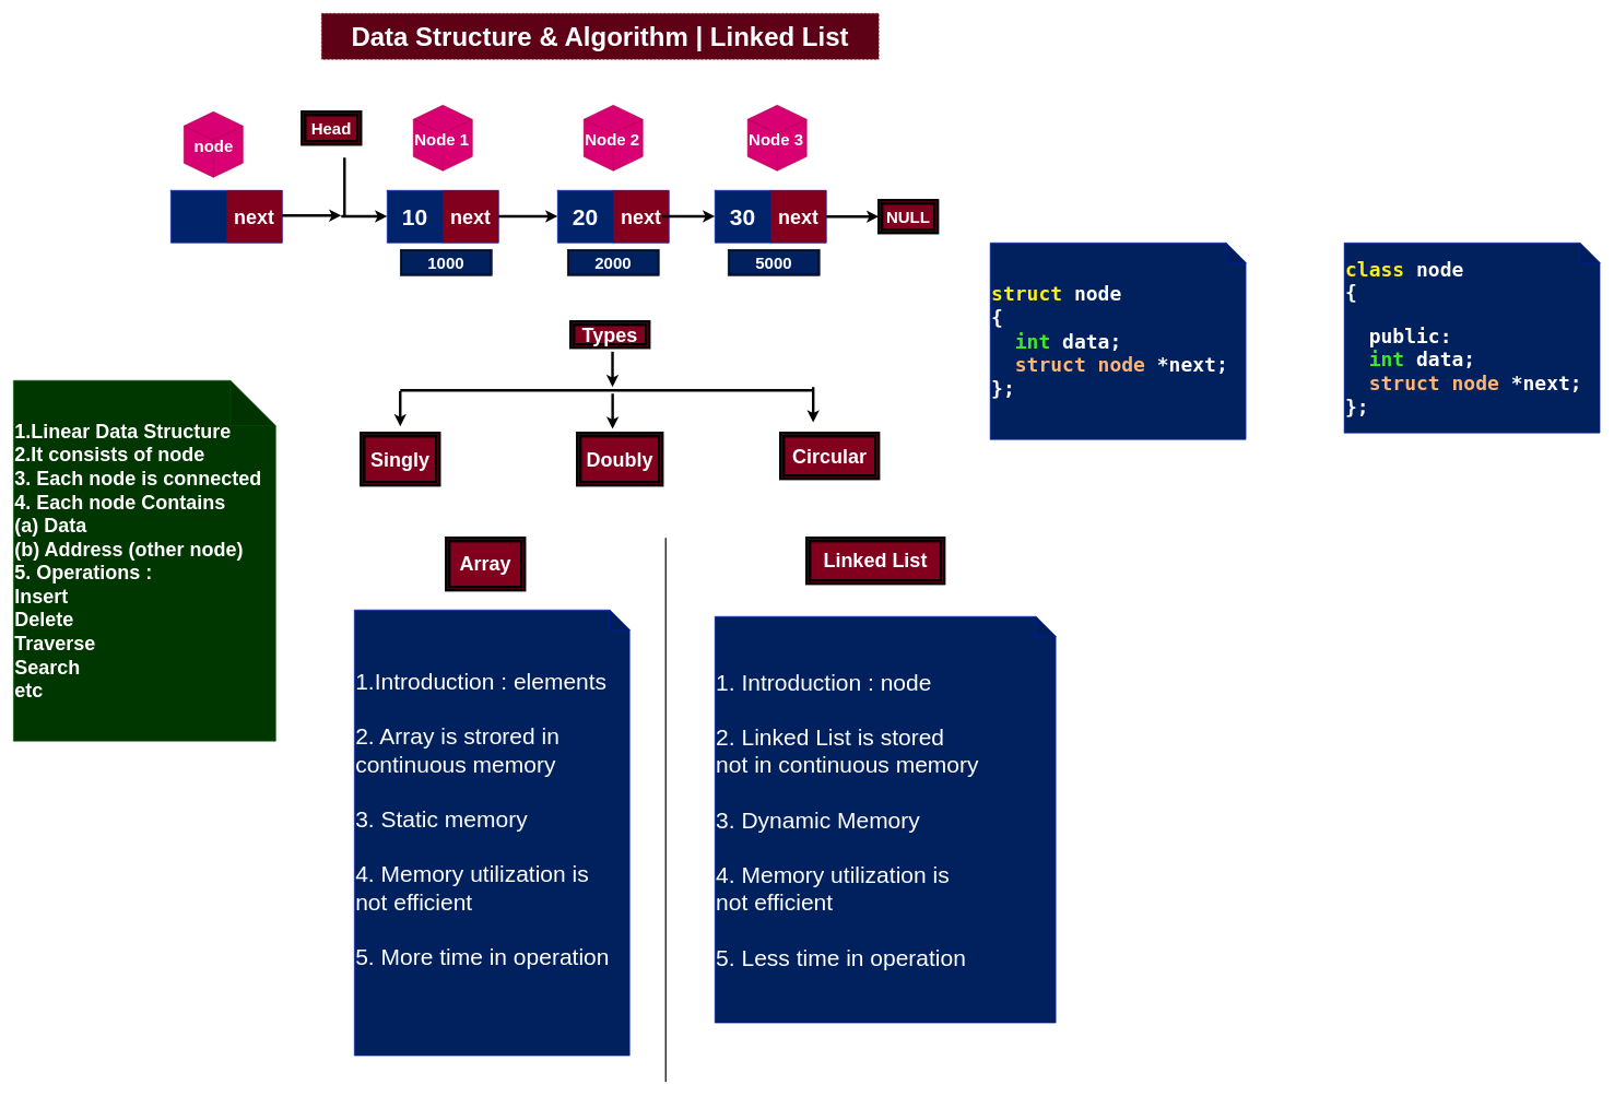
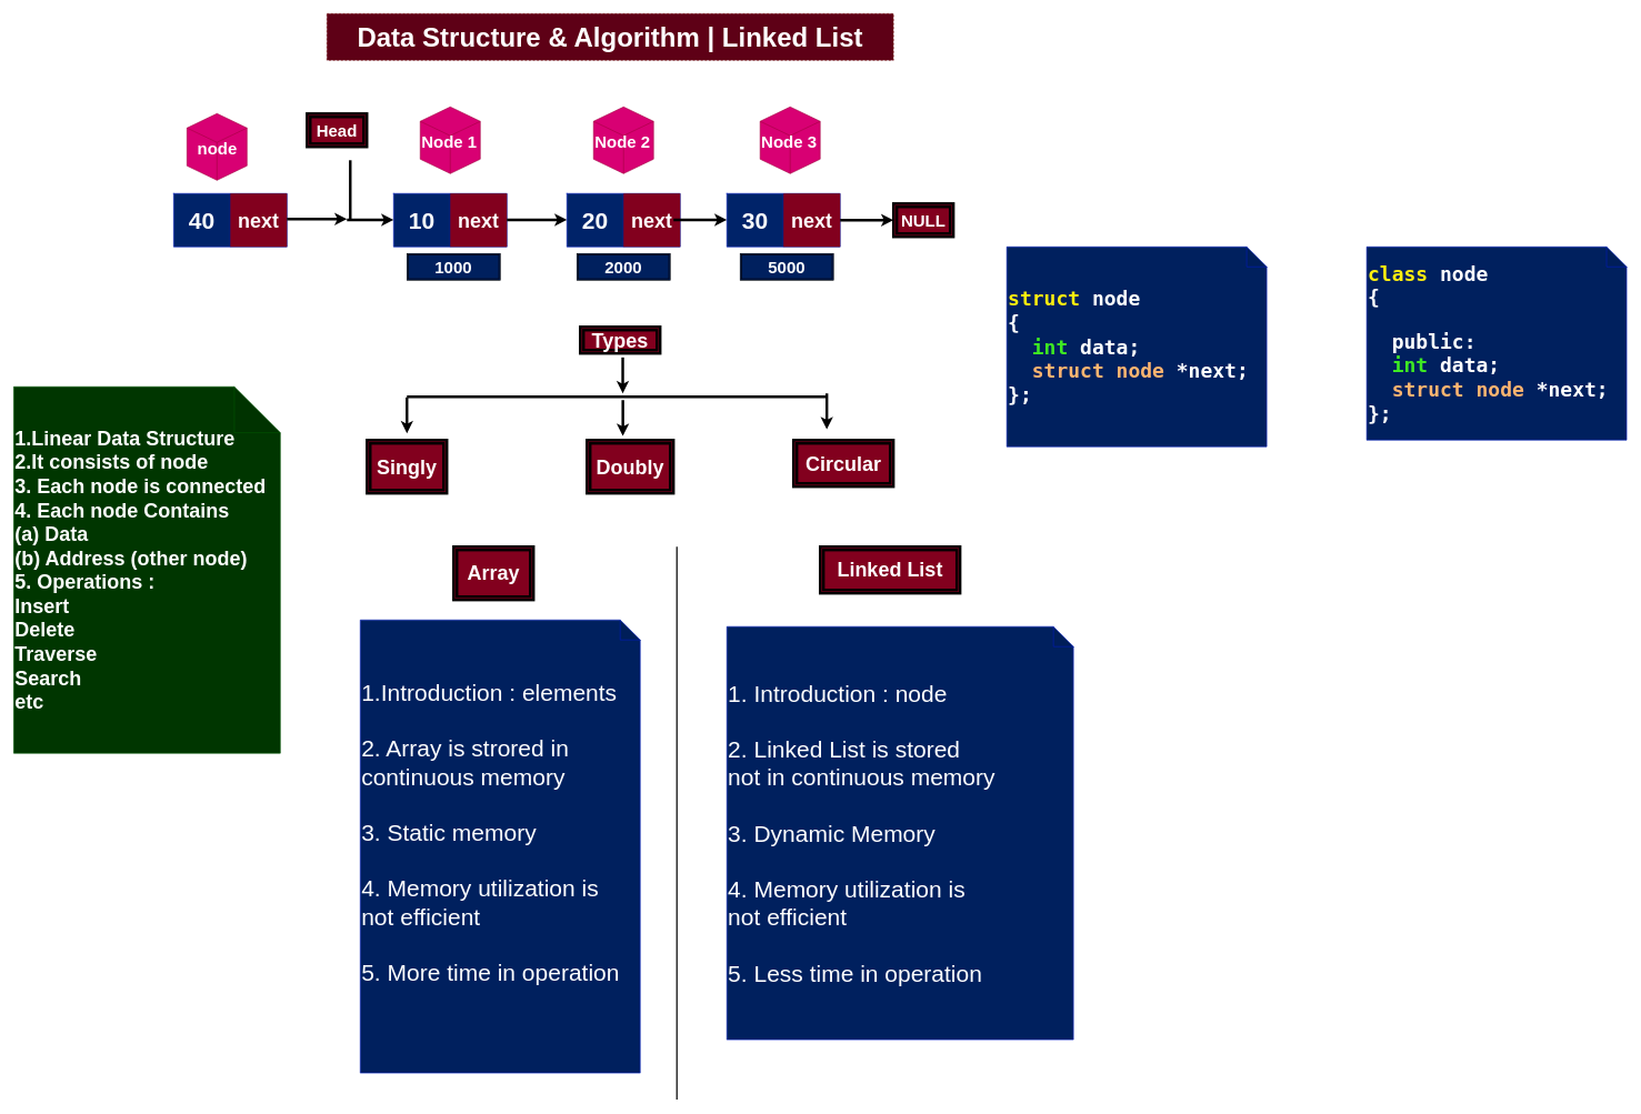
+ <mxCell id="50" value="&lt;b&gt;&lt;font style=&quot;font-size: 35px&quot; color=&quot;#ffffff&quot;&gt;40&lt;/font&gt;&lt;/b&gt;" style="shape=partialRectangle;html=1;whiteSpace=wrap;connectable=0;overflow=hidden;fillColor=none;top=0;left=0;bottom=0;right=0;pointerEvents=1;" vertex="1" parent="49"><mxGeometry width="85" height="80" as="geometry"><mxRectangle width="85" height="80" as="alternateBounds" /></mxGeometry></mxCell>
